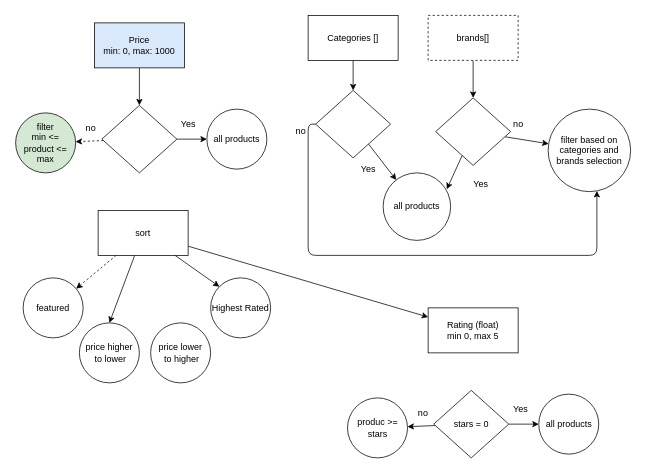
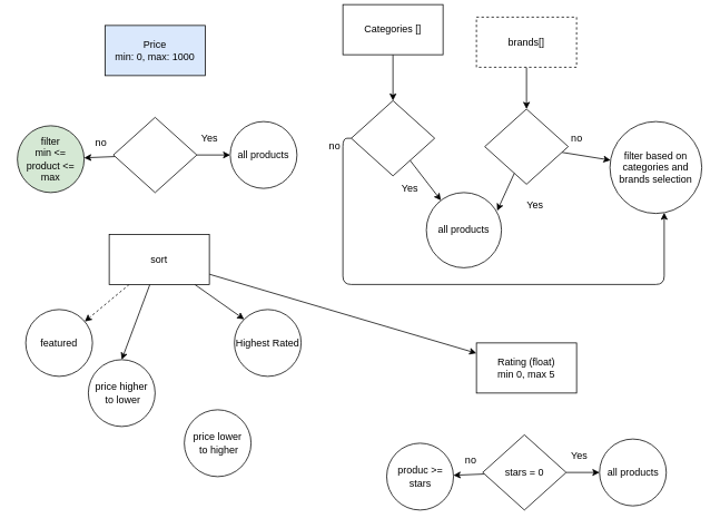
- <mxCell id="3" value="Categories []" style="rounded=0;whiteSpace=wrap;html=1;" parent="1" vertex="1"><mxGeometry x="410" y="20" width="120" height="60" as="geometry" /></mxCell>
+ <mxCell id="3" value="Categories []" style="rounded=0;whiteSpace=wrap;html=1;" parent="1" vertex="1"><mxGeometry x="410" y="5" width="120" height="60" as="geometry" /></mxCell>
- <mxCell id="18" value="" style="edgeStyle=none;html=1;" parent="1" source="19" target="23" edge="1"><mxGeometry relative="1" as="geometry" /></mxCell>
- <mxCell id="22" value="" style="edgeStyle=none;html=1;dashed=1;" parent="1" source="23" target="26" edge="1"><mxGeometry relative="1" as="geometry" /></mxCell>
+ <mxCell id="22" value="" style="edgeStyle=none;html=1;" parent="1" source="23" target="26" edge="1"><mxGeometry relative="1" as="geometry" /></mxCell>
- <mxCell id="44" value="price lower&lt;div&gt;&amp;nbsp;to higher&lt;/div&gt;" style="ellipse;whiteSpace=wrap;html=1;" parent="1" vertex="1"><mxGeometry x="200" y="430" width="80" height="80" as="geometry" /></mxCell>
+ <mxCell id="44" value="price lower&lt;div&gt;&amp;nbsp;to higher&lt;/div&gt;" style="ellipse;whiteSpace=wrap;html=1;" parent="1" vertex="1"><mxGeometry x="220" y="490" width="80" height="80" as="geometry" /></mxCell>
